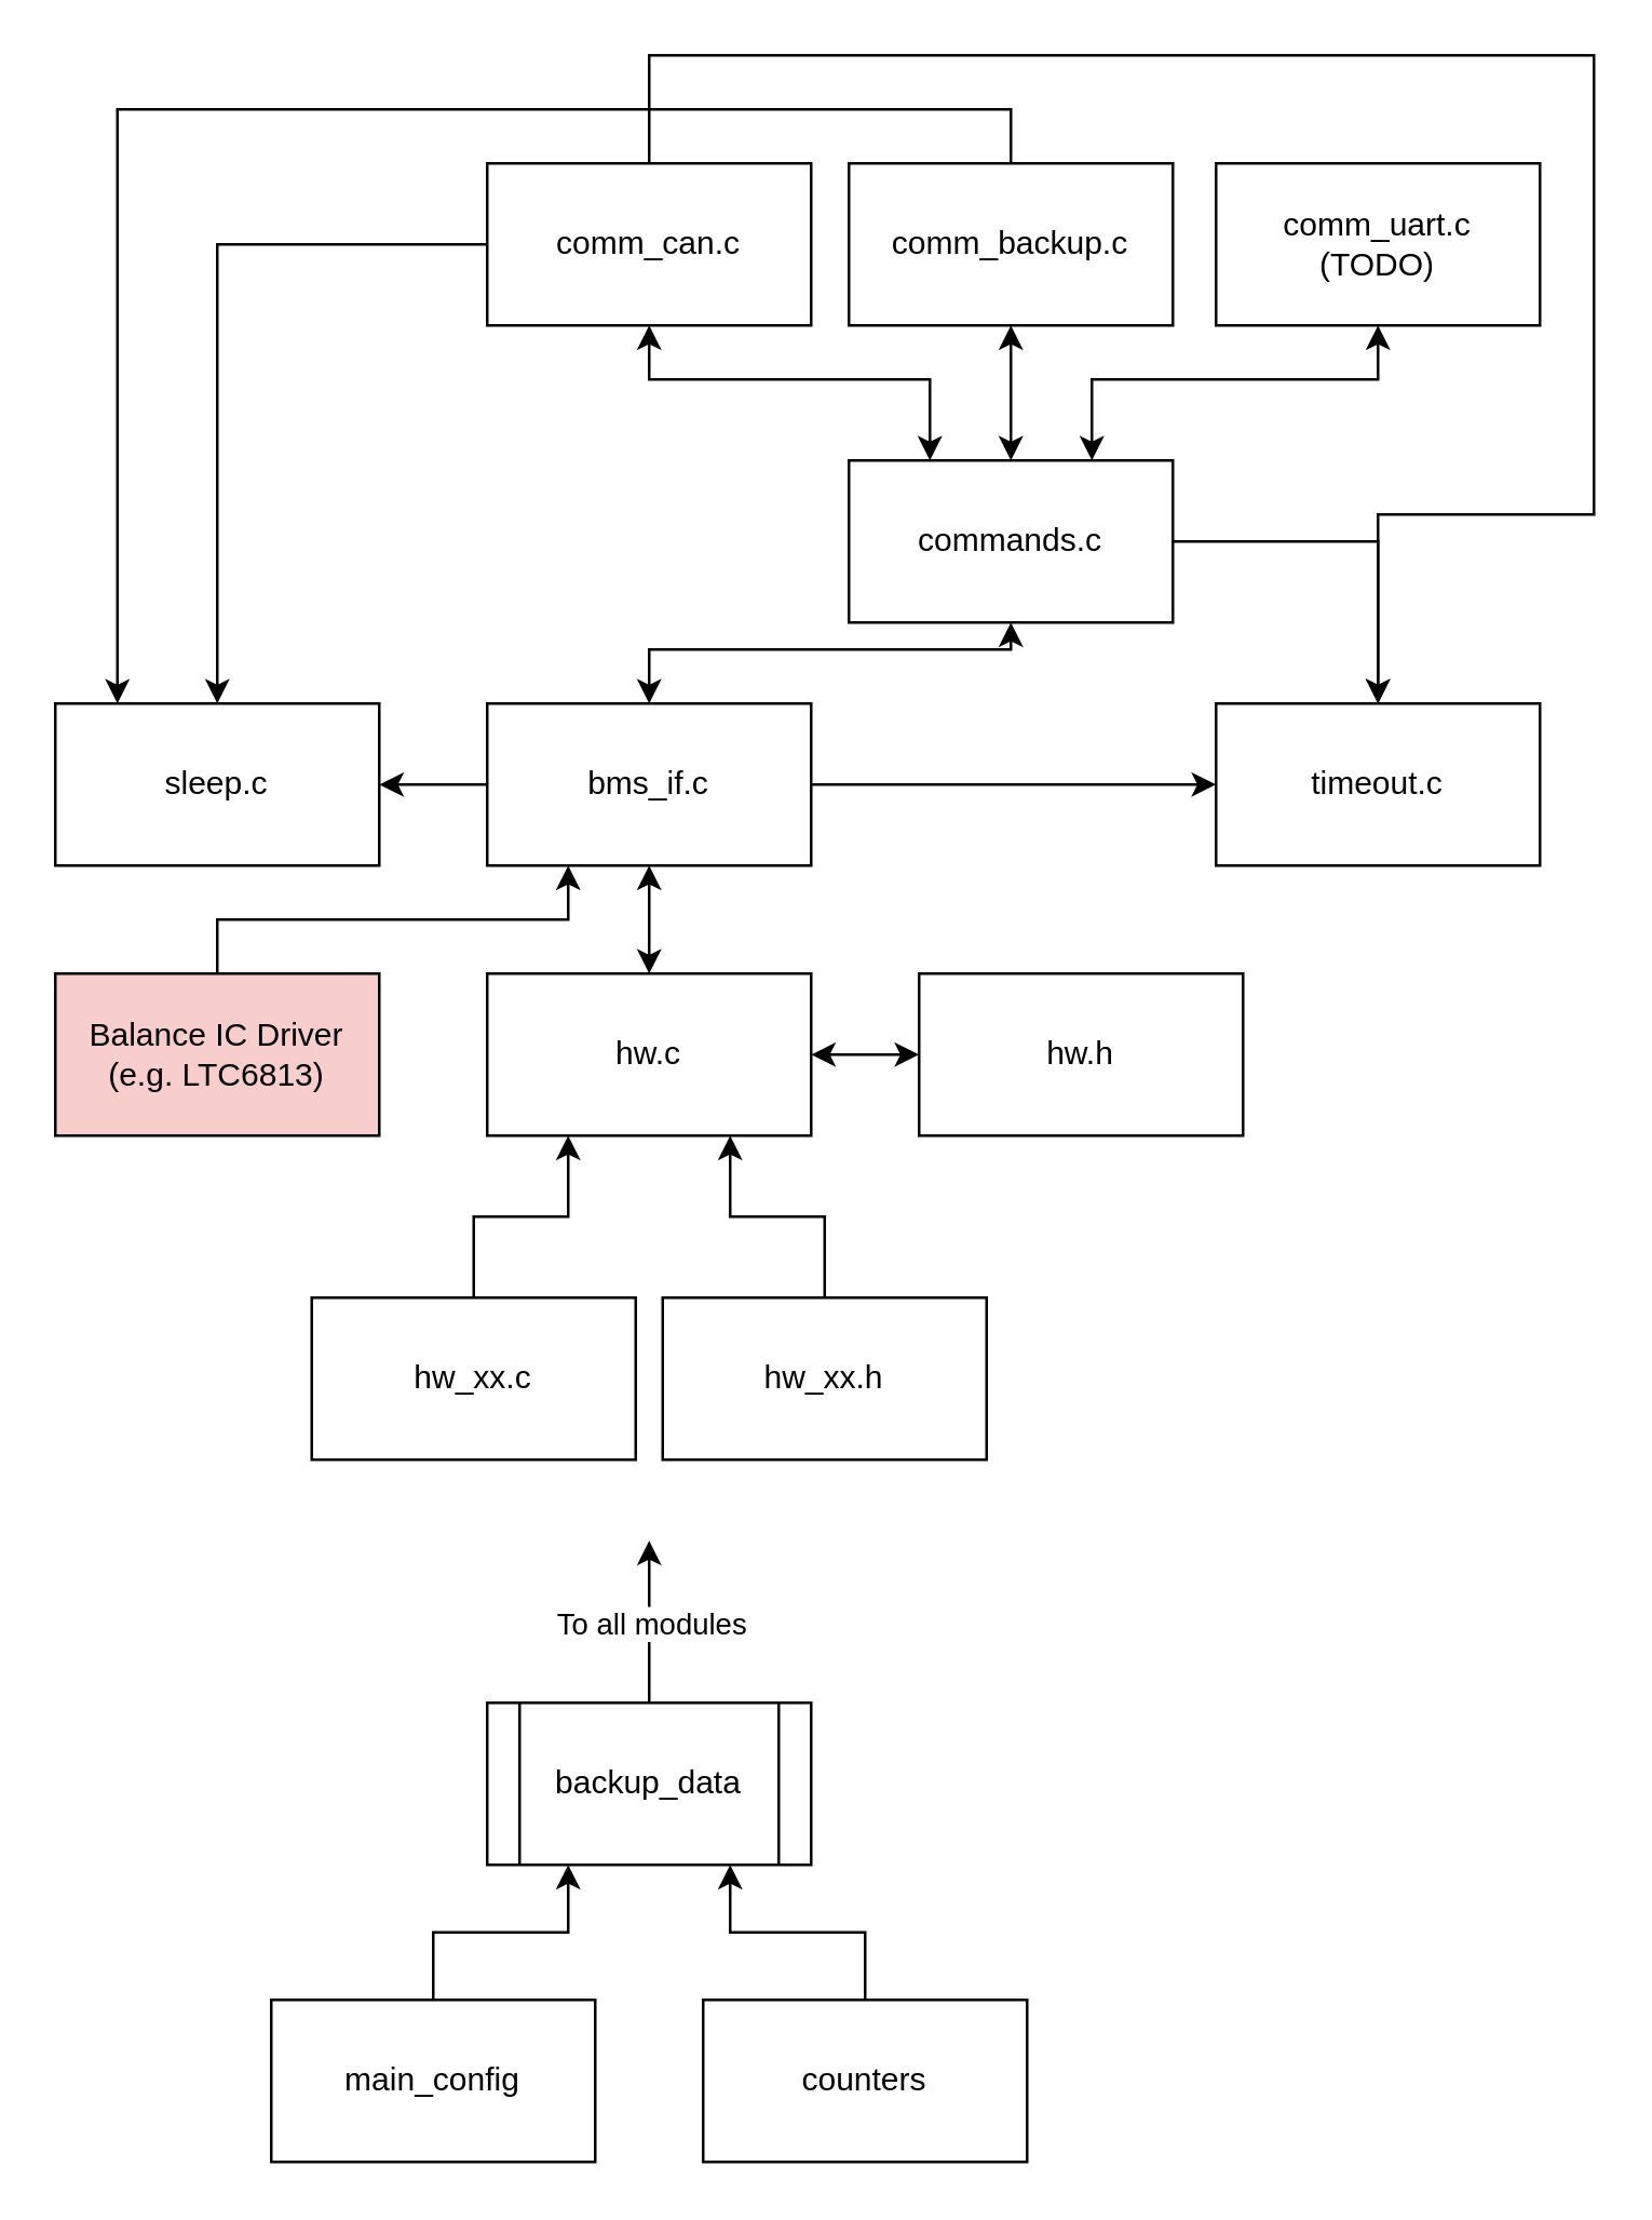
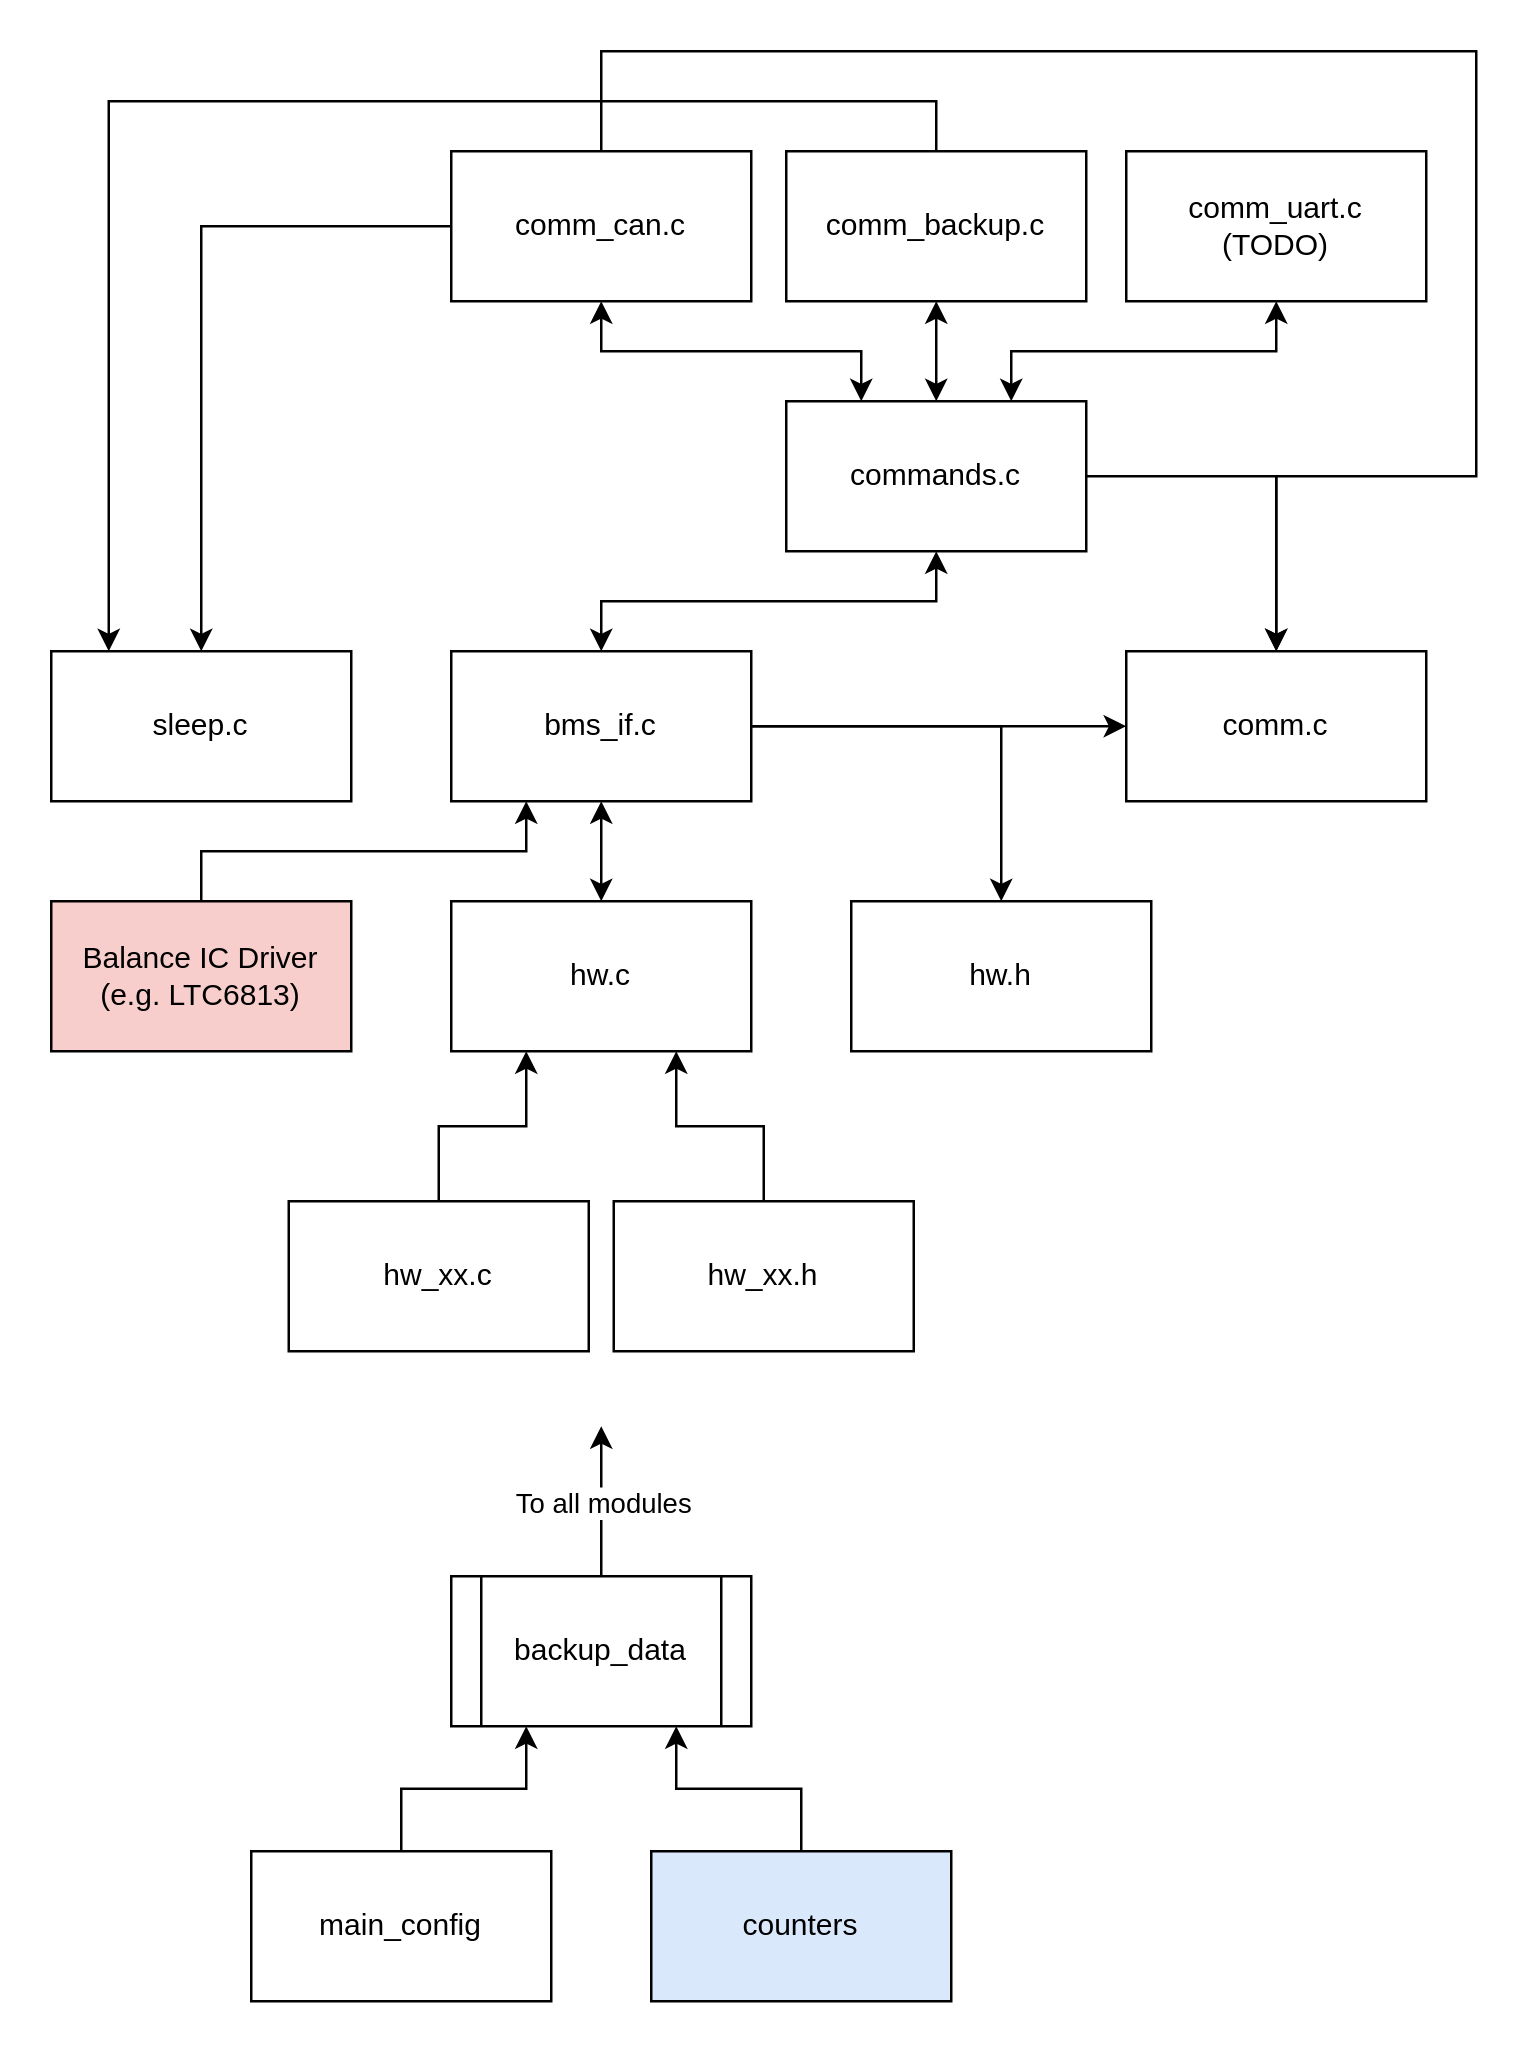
- <mxCell id="13" value="commands.c" style="rounded=0;whiteSpace=wrap;html=1;" parent="1" vertex="1"><mxGeometry x="314" y="170" width="120" height="60" as="geometry" /></mxCell>
+ <mxCell id="13" value="commands.c" style="rounded=0;whiteSpace=wrap;html=1;" parent="1" vertex="1"><mxGeometry x="314" y="160" width="120" height="60" as="geometry" /></mxCell>
- <mxCell id="3" style="edgeStyle=orthogonalEdgeStyle;rounded=0;orthogonalLoop=1;jettySize=auto;html=1;entryX=1;entryY=0.5;entryDx=0;entryDy=0;startArrow=none;startFill=0;" parent="1" source="5" target="25" edge="1"><mxGeometry relative="1" as="geometry" /></mxCell>
+ <mxCell id="3" style="edgeStyle=orthogonalEdgeStyle;rounded=0;orthogonalLoop=1;jettySize=auto;html=1;startArrow=none;startFill=0;" parent="1" source="5" target="15" edge="1"><mxGeometry relative="1" as="geometry" /></mxCell>
- <mxCell id="26" value="timeout.c" style="rounded=0;whiteSpace=wrap;html=1;" parent="1" vertex="1"><mxGeometry x="450" y="260" width="120" height="60" as="geometry" /></mxCell>
+ <mxCell id="26" value="comm.c" style="rounded=0;whiteSpace=wrap;html=1;" parent="1" vertex="1"><mxGeometry x="450" y="260" width="120" height="60" as="geometry" /></mxCell>
- <mxCell id="14" style="edgeStyle=orthogonalEdgeStyle;rounded=0;orthogonalLoop=1;jettySize=auto;html=1;entryX=1;entryY=0.5;entryDx=0;entryDy=0;startArrow=classic;startFill=1;" parent="1" source="15" target="6" edge="1"><mxGeometry relative="1" as="geometry" /></mxCell>
- <mxCell id="33" value="counters" style="rounded=0;whiteSpace=wrap;html=1;" parent="1" vertex="1"><mxGeometry x="260" y="740" width="120" height="60" as="geometry" /></mxCell>
+ <mxCell id="33" value="counters" style="rounded=0;whiteSpace=wrap;html=1;fillColor=#dae8fc;" parent="1" vertex="1"><mxGeometry x="260" y="740" width="120" height="60" as="geometry" /></mxCell>
